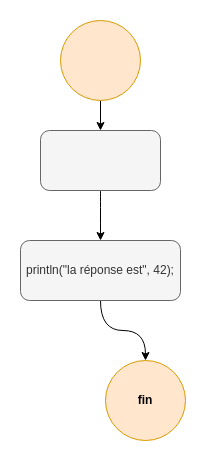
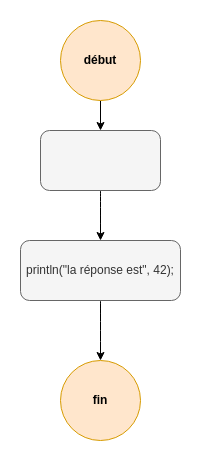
+ <mxCell id="6" value="début" style="text;html=1;strokeColor=none;fillColor=none;align=center;verticalAlign=middle;whiteSpace=wrap;rounded=0;fontStyle=1" vertex="1" parent="1"><mxGeometry x="70" y="45" width="60" height="30" as="geometry" /></mxCell>
- <mxCell id="9" value="&lt;b&gt;fin&lt;/b&gt;" style="ellipse;whiteSpace=wrap;html=1;aspect=fixed;fillColor=#ffe6cc;strokeColor=#d79b00;" vertex="1" parent="1"><mxGeometry x="105" y="360" width="80" height="80" as="geometry" /></mxCell>
+ <mxCell id="9" value="&lt;b&gt;fin&lt;/b&gt;" style="ellipse;whiteSpace=wrap;html=1;aspect=fixed;fillColor=#ffe6cc;strokeColor=#d79b00;" vertex="1" parent="1"><mxGeometry x="60" y="360" width="80" height="80" as="geometry" /></mxCell>
